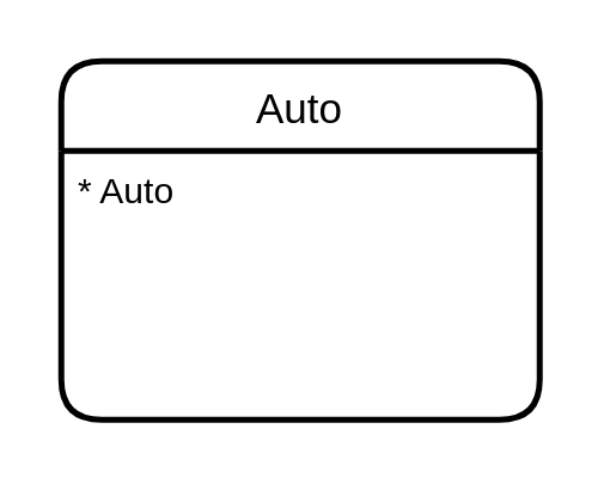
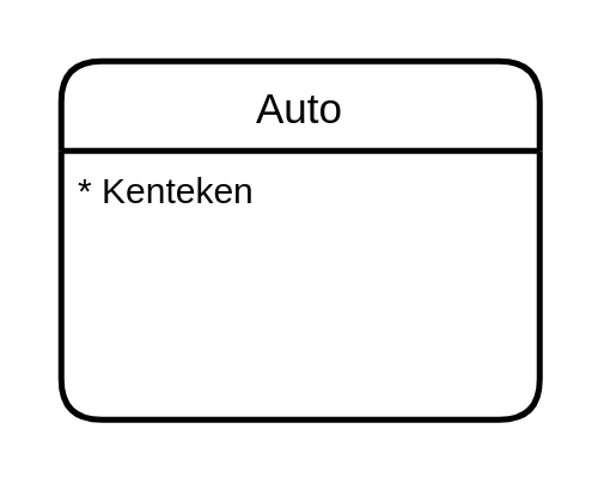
- <mxCell id="3" value="* Auto" style="align=left;strokeColor=none;fillColor=none;spacingLeft=4;fontSize=12;verticalAlign=top;resizable=0;rotatable=0;part=1;" vertex="1" parent="2"><mxGeometry y="30" width="160" height="90" as="geometry" /></mxCell>
+ <mxCell id="3" value="* Kenteken" style="align=left;strokeColor=none;fillColor=none;spacingLeft=4;fontSize=12;verticalAlign=top;resizable=0;rotatable=0;part=1;" vertex="1" parent="2"><mxGeometry y="30" width="160" height="90" as="geometry" /></mxCell>
